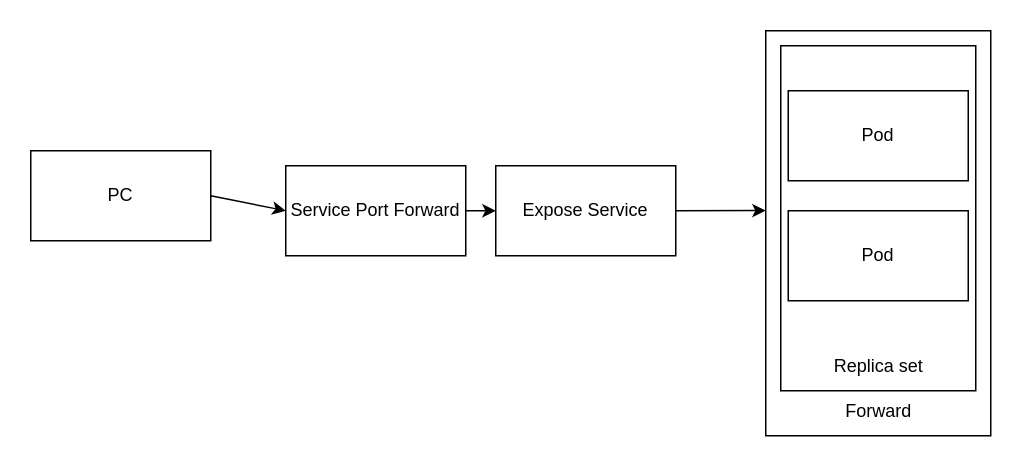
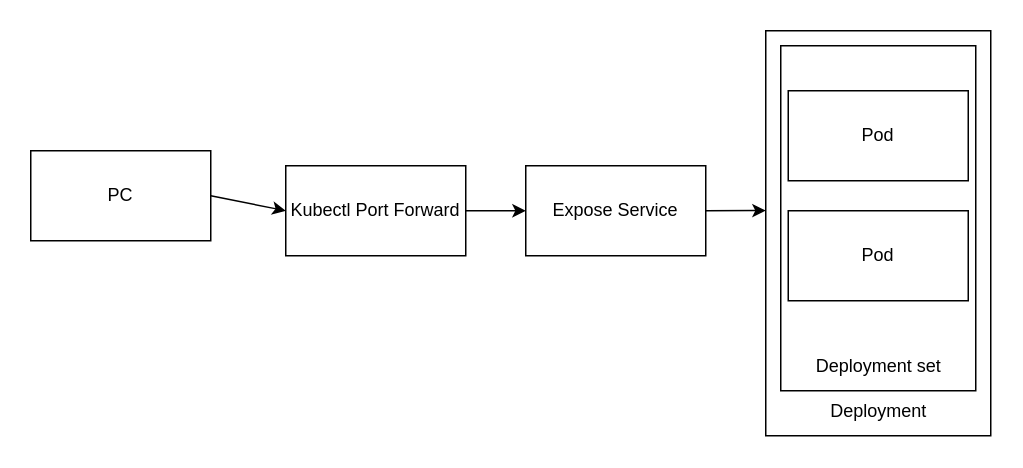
- <mxCell id="10" value="Service Port Forward" style="rounded=0;whiteSpace=wrap;html=1;fontSize=12;" parent="1" vertex="1"><mxGeometry x="190" y="110" width="120" height="60" as="geometry" /></mxCell>
+ <mxCell id="10" value="Kubectl Port Forward" style="rounded=0;whiteSpace=wrap;html=1;fontSize=12;" parent="1" vertex="1"><mxGeometry x="190" y="110" width="120" height="60" as="geometry" /></mxCell>
- <mxCell id="8" value="Expose Service" style="rounded=0;whiteSpace=wrap;html=1;fontSize=12;" parent="1" vertex="1"><mxGeometry x="330" y="110" width="120" height="60" as="geometry" /></mxCell>
+ <mxCell id="8" value="Expose Service" style="rounded=0;whiteSpace=wrap;html=1;fontSize=12;" parent="1" vertex="1"><mxGeometry x="350" y="110" width="120" height="60" as="geometry" /></mxCell>
- <mxCell id="5" value="&lt;span style=&quot;font-weight: normal;&quot;&gt;&lt;font style=&quot;font-size: 12px;&quot;&gt;Replica set&lt;/font&gt;&lt;/span&gt;" style="text;strokeColor=none;fillColor=none;html=1;fontSize=24;fontStyle=1;verticalAlign=middle;align=center;" parent="1" vertex="1"><mxGeometry x="535" y="220" width="100" height="40" as="geometry" /></mxCell>
+ <mxCell id="5" value="&lt;span style=&quot;font-weight: normal;&quot;&gt;&lt;font style=&quot;font-size: 12px;&quot;&gt;Deployment set&lt;/font&gt;&lt;/span&gt;" style="text;strokeColor=none;fillColor=none;html=1;fontSize=24;fontStyle=1;verticalAlign=middle;align=center;" parent="1" vertex="1"><mxGeometry x="535" y="220" width="100" height="40" as="geometry" /></mxCell>
- <mxCell id="3" value="&lt;p&gt;&lt;font style=&quot;font-size: 12px; font-weight: normal;&quot;&gt;Forward&lt;/font&gt;&lt;/p&gt;" style="text;strokeColor=none;fillColor=none;html=1;fontSize=24;fontStyle=1;verticalAlign=middle;align=center;" parent="1" vertex="1"><mxGeometry x="535" y="250" width="100" height="40" as="geometry" /></mxCell>
+ <mxCell id="3" value="&lt;p&gt;&lt;font style=&quot;font-size: 12px; font-weight: normal;&quot;&gt;Deployment&lt;/font&gt;&lt;/p&gt;" style="text;strokeColor=none;fillColor=none;html=1;fontSize=24;fontStyle=1;verticalAlign=middle;align=center;" parent="1" vertex="1"><mxGeometry x="535" y="250" width="100" height="40" as="geometry" /></mxCell>
